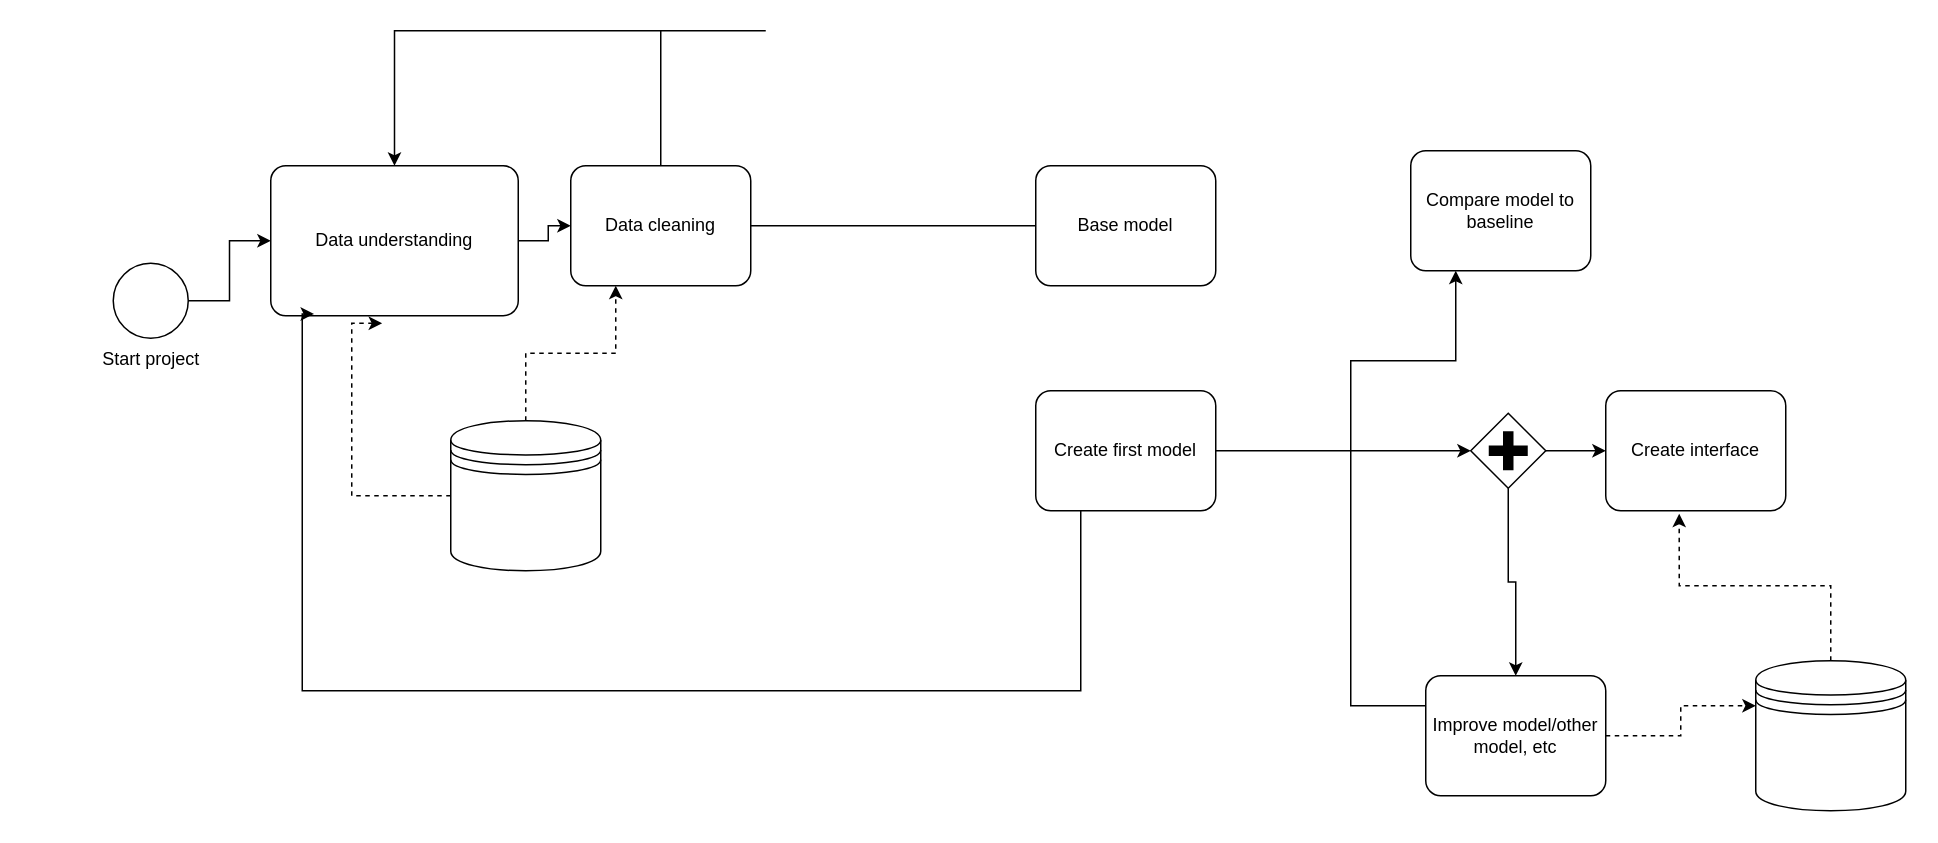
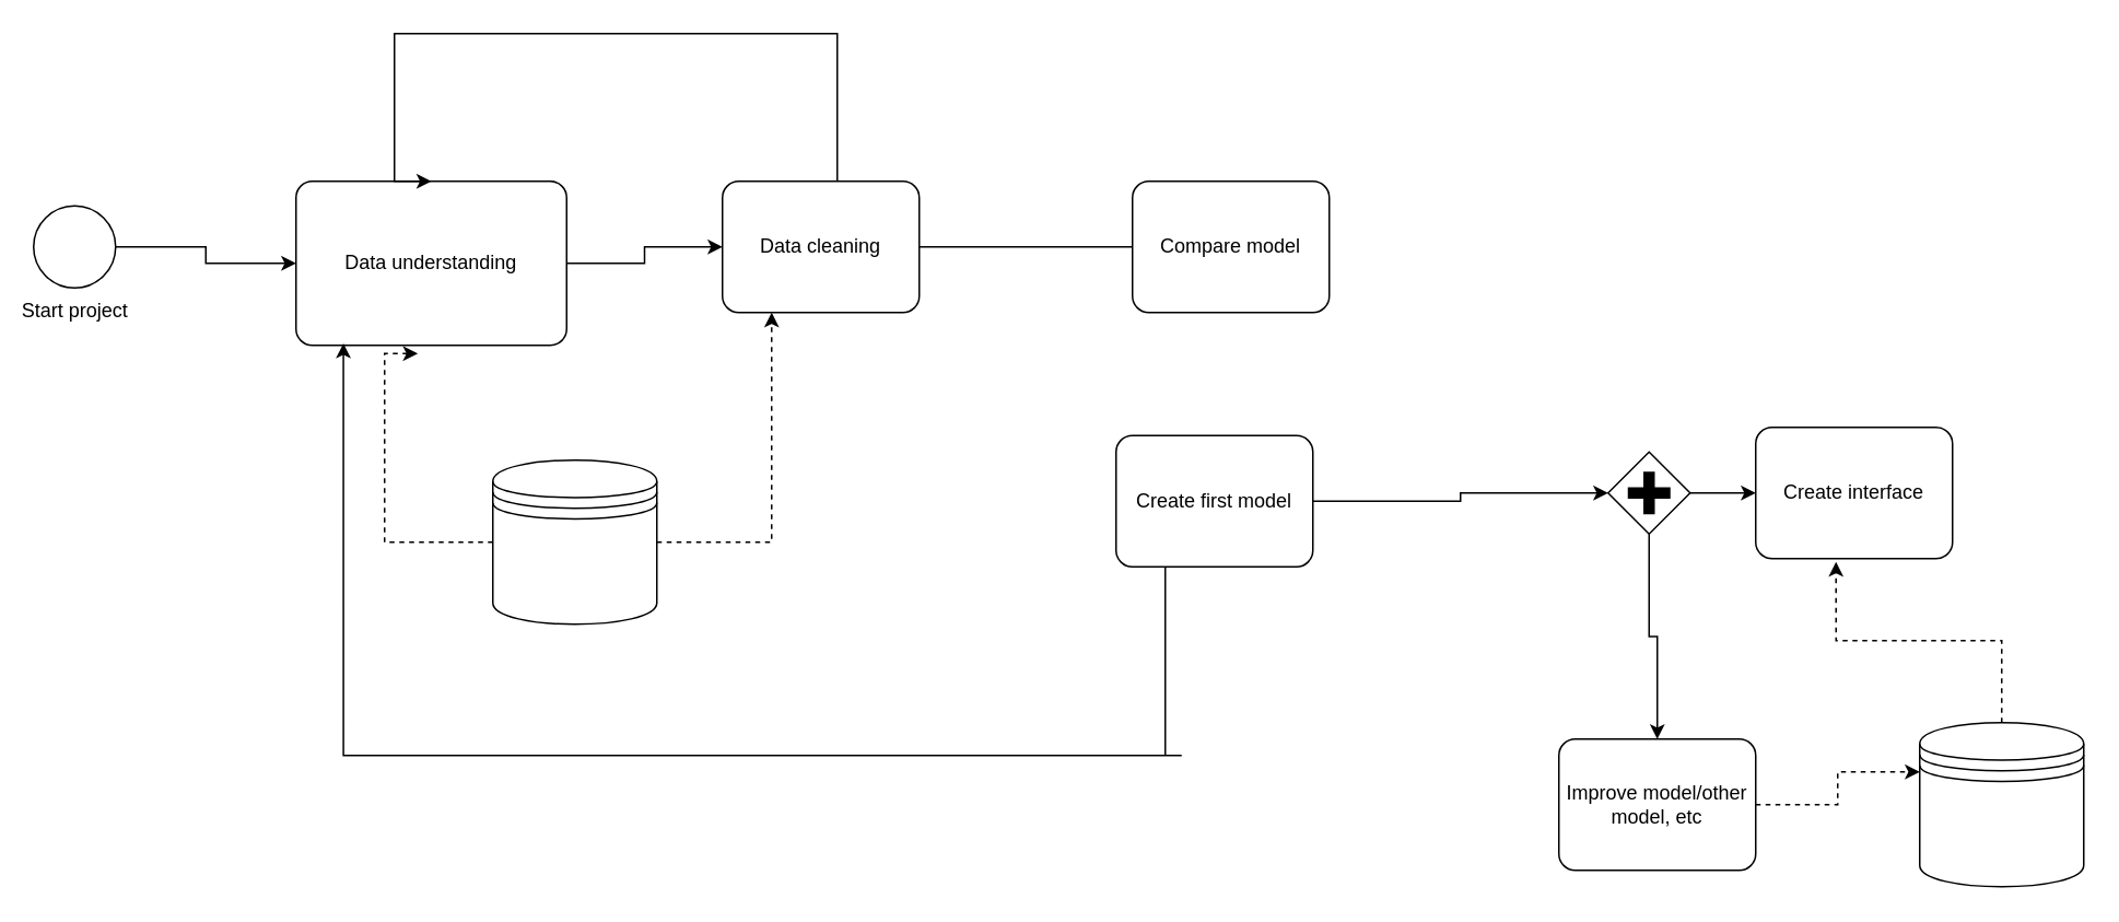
- <mxCell id="24" value="Compare model to baseline" style="points=[[0.25,0,0],[0.5,0,0],[0.75,0,0],[1,0.25,0],[1,0.5,0],[1,0.75,0],[0.75,1,0],[0.5,1,0],[0.25,1,0],[0,0.75,0],[0,0.5,0],[0,0.25,0]];shape=mxgraph.bpmn.task;whiteSpace=wrap;rectStyle=rounded;size=10;html=1;container=1;expand=0;collapsible=0;taskMarker=abstract;" vertex="1" parent="1"><mxGeometry x="940" y="100" width="120" height="80" as="geometry" /></mxCell>
- <mxCell id="5" value="Data cleaning" style="points=[[0.25,0,0],[0.5,0,0],[0.75,0,0],[1,0.25,0],[1,0.5,0],[1,0.75,0],[0.75,1,0],[0.5,1,0],[0.25,1,0],[0,0.75,0],[0,0.5,0],[0,0.25,0]];shape=mxgraph.bpmn.task;whiteSpace=wrap;rectStyle=rounded;size=10;html=1;container=1;expand=0;collapsible=0;taskMarker=abstract;" vertex="1" parent="1"><mxGeometry x="380" y="110" width="120" height="80" as="geometry" /></mxCell>
+ <mxCell id="5" value="Data cleaning" style="points=[[0.25,0,0],[0.5,0,0],[0.75,0,0],[1,0.25,0],[1,0.5,0],[1,0.75,0],[0.75,1,0],[0.5,1,0],[0.25,1,0],[0,0.75,0],[0,0.5,0],[0,0.25,0]];shape=mxgraph.bpmn.task;whiteSpace=wrap;rectStyle=rounded;size=10;html=1;container=1;expand=0;collapsible=0;taskMarker=abstract;" vertex="1" parent="1"><mxGeometry x="440" y="110" width="120" height="80" as="geometry" /></mxCell>
- <mxCell id="7" value="Base model" style="points=[[0.25,0,0],[0.5,0,0],[0.75,0,0],[1,0.25,0],[1,0.5,0],[1,0.75,0],[0.75,1,0],[0.5,1,0],[0.25,1,0],[0,0.75,0],[0,0.5,0],[0,0.25,0]];shape=mxgraph.bpmn.task;whiteSpace=wrap;rectStyle=rounded;size=10;html=1;container=1;expand=0;collapsible=0;taskMarker=abstract;" vertex="1" parent="1"><mxGeometry x="690" y="110" width="120" height="80" as="geometry" /></mxCell>
+ <mxCell id="7" value="Compare model" style="points=[[0.25,0,0],[0.5,0,0],[0.75,0,0],[1,0.25,0],[1,0.5,0],[1,0.75,0],[0.75,1,0],[0.5,1,0],[0.25,1,0],[0,0.75,0],[0,0.5,0],[0,0.25,0]];shape=mxgraph.bpmn.task;whiteSpace=wrap;rectStyle=rounded;size=10;html=1;container=1;expand=0;collapsible=0;taskMarker=abstract;" vertex="1" parent="1"><mxGeometry x="690" y="110" width="120" height="80" as="geometry" /></mxCell>
- <mxCell id="3" value="Start project" style="points=[[0.145,0.145,0],[0.5,0,0],[0.855,0.145,0],[1,0.5,0],[0.855,0.855,0],[0.5,1,0],[0.145,0.855,0],[0,0.5,0]];shape=mxgraph.bpmn.event;html=1;verticalLabelPosition=bottom;labelBackgroundColor=#ffffff;verticalAlign=top;align=center;perimeter=ellipsePerimeter;outlineConnect=0;aspect=fixed;outline=standard;symbol=general;" vertex="1" parent="1"><mxGeometry x="75" y="175" width="50" height="50" as="geometry" /></mxCell>
+ <mxCell id="3" value="Start project" style="points=[[0.145,0.145,0],[0.5,0,0],[0.855,0.145,0],[1,0.5,0],[0.855,0.855,0],[0.5,1,0],[0.145,0.855,0],[0,0.5,0]];shape=mxgraph.bpmn.event;html=1;verticalLabelPosition=bottom;labelBackgroundColor=#ffffff;verticalAlign=top;align=center;perimeter=ellipsePerimeter;outlineConnect=0;aspect=fixed;outline=standard;symbol=general;" vertex="1" parent="1"><mxGeometry x="20" y="125" width="50" height="50" as="geometry" /></mxCell>
- <mxCell id="10" value="Create first model" style="points=[[0.25,0,0],[0.5,0,0],[0.75,0,0],[1,0.25,0],[1,0.5,0],[1,0.75,0],[0.75,1,0],[0.5,1,0],[0.25,1,0],[0,0.75,0],[0,0.5,0],[0,0.25,0]];shape=mxgraph.bpmn.task;whiteSpace=wrap;rectStyle=rounded;size=10;html=1;container=1;expand=0;collapsible=0;taskMarker=abstract;" vertex="1" parent="1"><mxGeometry x="690" y="260" width="120" height="80" as="geometry" /></mxCell>
+ <mxCell id="10" value="Create first model" style="points=[[0.25,0,0],[0.5,0,0],[0.75,0,0],[1,0.25,0],[1,0.5,0],[1,0.75,0],[0.75,1,0],[0.5,1,0],[0.25,1,0],[0,0.75,0],[0,0.5,0],[0,0.25,0]];shape=mxgraph.bpmn.task;whiteSpace=wrap;rectStyle=rounded;size=10;html=1;container=1;expand=0;collapsible=0;taskMarker=abstract;" vertex="1" parent="1"><mxGeometry x="680" y="265" width="120" height="80" as="geometry" /></mxCell>
- <mxCell id="25" style="edgeStyle=orthogonalEdgeStyle;rounded=0;orthogonalLoop=1;jettySize=auto;html=1;entryX=0.25;entryY=1;entryDx=0;entryDy=0;entryPerimeter=0;" edge="1" parent="1" source="19" target="24"><mxGeometry relative="1" as="geometry"><Array as="points"><mxPoint x="900" y="470" /><mxPoint x="900" y="240" /><mxPoint x="970" y="240" /></Array></mxGeometry></mxCell>
